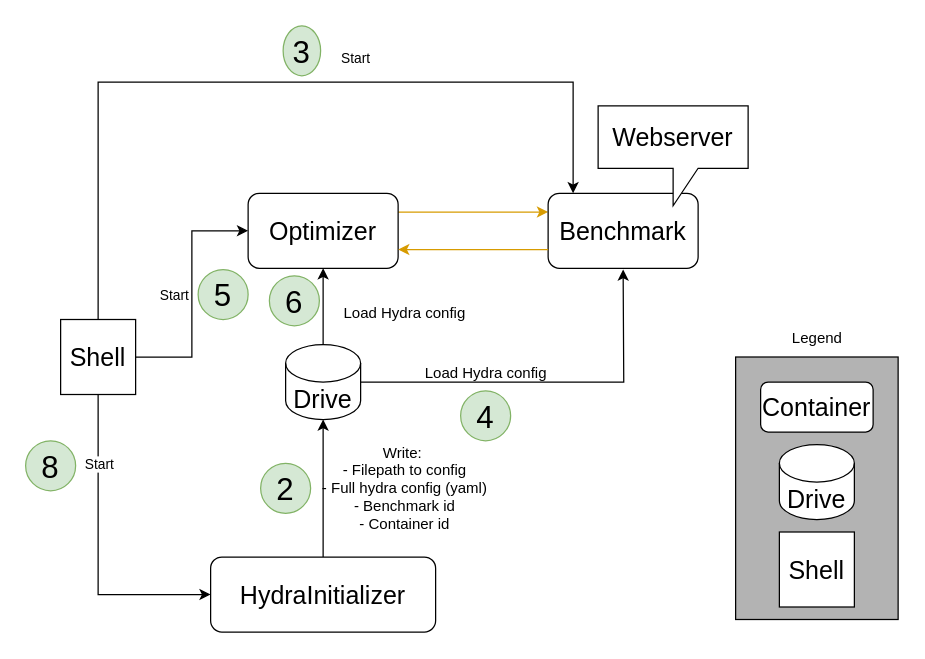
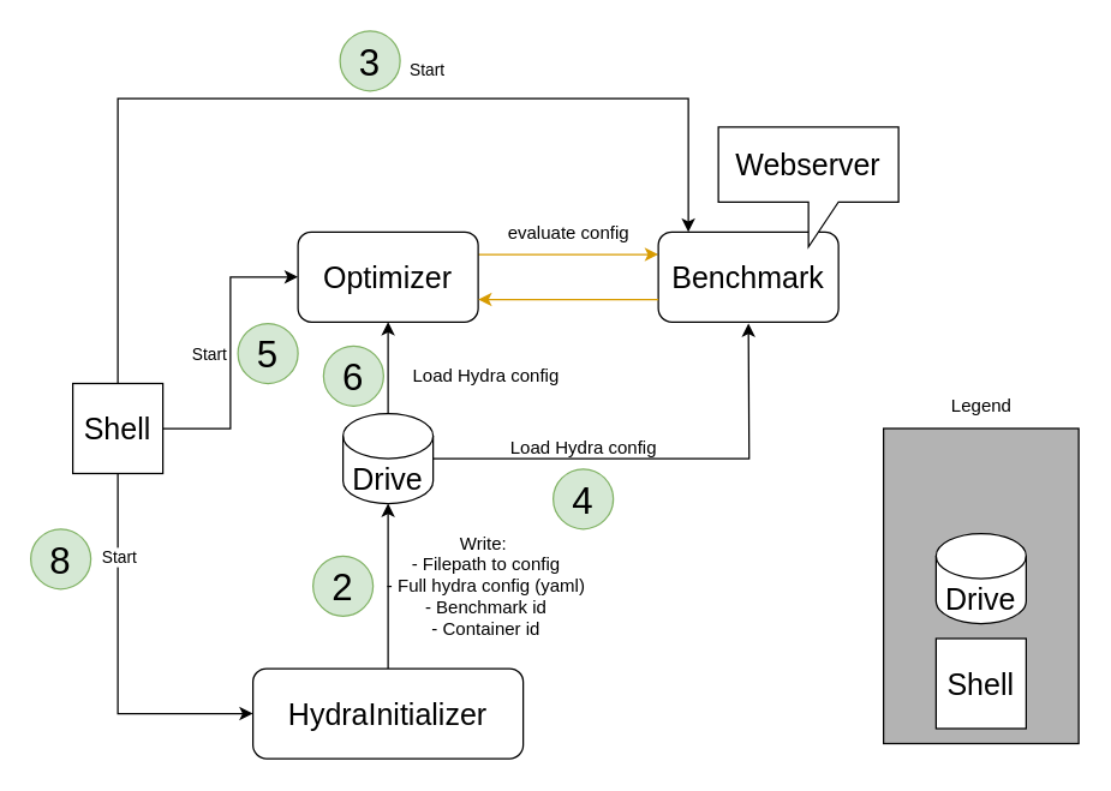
- <mxCell id="26" value="&lt;font style=&quot;font-size: 25px;&quot;&gt;3&lt;/font&gt;" style="ellipse;whiteSpace=wrap;html=1;aspect=fixed;fillColor=#d5e8d4;strokeColor=#82b366;direction=south;" vertex="1" parent="1"><mxGeometry x="226" y="20" width="30" height="40" as="geometry" /></mxCell>
+ <mxCell id="26" value="&lt;font style=&quot;font-size: 25px;&quot;&gt;3&lt;/font&gt;" style="ellipse;whiteSpace=wrap;html=1;aspect=fixed;fillColor=#d5e8d4;strokeColor=#82b366;direction=south;" vertex="1" parent="1"><mxGeometry x="226" y="20" width="40" height="40" as="geometry" /></mxCell>
+ <mxCell id="22" value="evaluate config" style="text;html=1;align=center;verticalAlign=middle;resizable=0;points=[];autosize=1;fillColor=none;strokeColor=none;" vertex="1" parent="1"><mxGeometry x="328" y="140" width="100" height="30" as="geometry" /></mxCell>
- <mxCell id="29" value="&lt;font style=&quot;font-size: 25px;&quot;&gt;6&lt;/font&gt;" style="ellipse;whiteSpace=wrap;html=1;aspect=fixed;fillColor=#d5e8d4;strokeColor=#82b366;" vertex="1" parent="1"><mxGeometry x="215" y="220" width="40" height="40" as="geometry" /></mxCell>
+ <mxCell id="29" value="&lt;font style=&quot;font-size: 25px;&quot;&gt;6&lt;/font&gt;" style="ellipse;whiteSpace=wrap;html=1;aspect=fixed;fillColor=#d5e8d4;strokeColor=#82b366;" vertex="1" parent="1"><mxGeometry x="215" y="230" width="40" height="40" as="geometry" /></mxCell>
- <mxCell id="32" value="&lt;font style=&quot;font-size: 20px;&quot;&gt;Container&lt;/font&gt;" style="rounded=1;whiteSpace=wrap;html=1;" vertex="1" parent="30"><mxGeometry x="20" y="50" width="90" height="40" as="geometry" /></mxCell>
